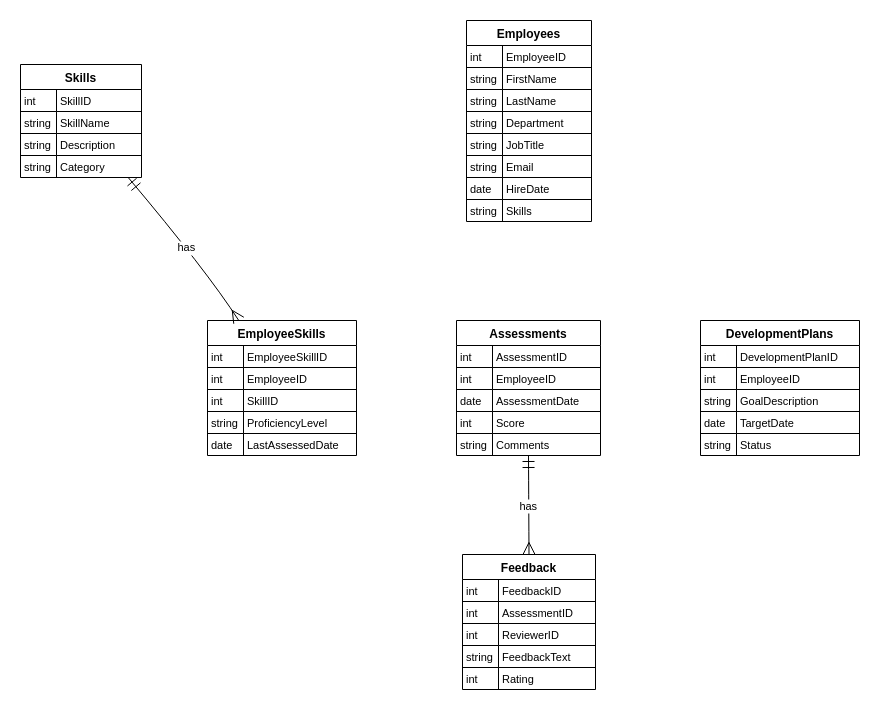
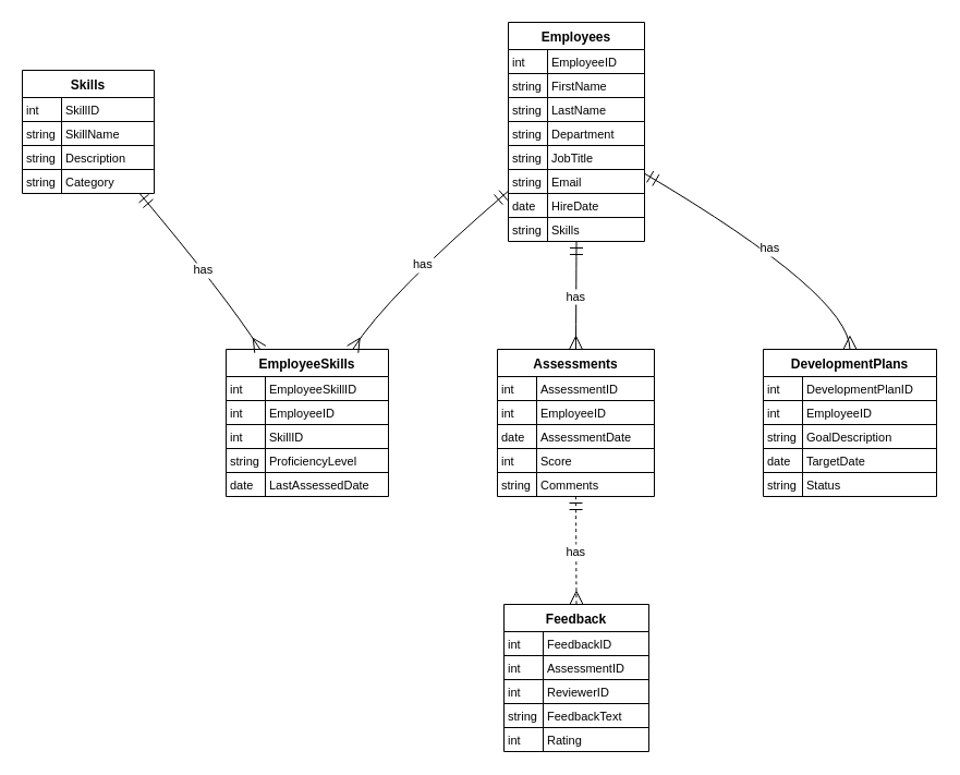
+ <mxCell id="107" value="has" style="curved=1;startArrow=ERmandOne;startSize=10;;endArrow=ERmany;endSize=10;;exitX=1;exitY=0.69;entryX=0.5;entryY=0;rounded=0;" edge="1" parent="1" source="2" target="88"><mxGeometry relative="1" as="geometry"><Array as="points"><mxPoint x="779" y="270" /></Array></mxGeometry></mxCell>
+ <mxCell id="104" value="has" style="curved=1;startArrow=ERmandOne;startSize=10;;endArrow=ERmany;endSize=10;;exitX=0;exitY=0.77;entryX=0.78;entryY=0;rounded=0;" edge="1" parent="1" source="2" target="40"><mxGeometry relative="1" as="geometry"><Array as="points"><mxPoint x="355" y="270" /></Array></mxGeometry></mxCell>
+ <mxCell id="105" value="has" style="curved=1;startArrow=ERmandOne;startSize=10;;endArrow=ERmany;endSize=10;;exitX=0.5;exitY=1;entryX=0.5;entryY=0;rounded=0;" edge="1" parent="1" source="2" target="56"><mxGeometry relative="1" as="geometry"><Array as="points" /></mxGeometry></mxCell>
- <mxCell id="106" value="has" style="curved=1;startArrow=ERmandOne;startSize=10;;endArrow=ERmany;endSize=10;;exitX=0.5;exitY=1;entryX=0.5;entryY=0;rounded=0;" edge="1" parent="1" source="56" target="72"><mxGeometry relative="1" as="geometry"><Array as="points" /></mxGeometry></mxCell>
+ <mxCell id="106" value="has" style="curved=1;startArrow=ERmandOne;startSize=10;endArrow=ERmany;endSize=10;exitX=0.5;exitY=1;entryX=0.5;entryY=0;rounded=0;dashed=1;" edge="1" parent="1" source="56" target="72"><mxGeometry relative="1" as="geometry"><Array as="points" /></mxGeometry></mxCell>
